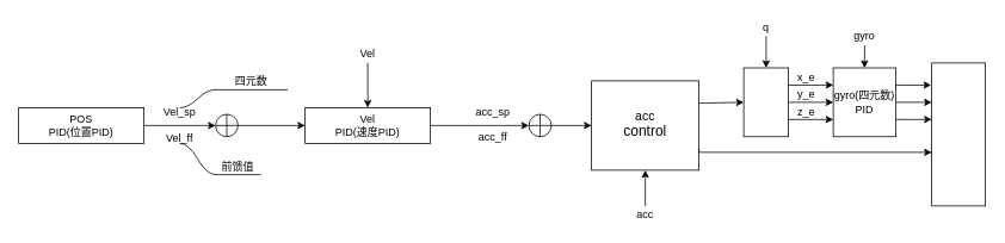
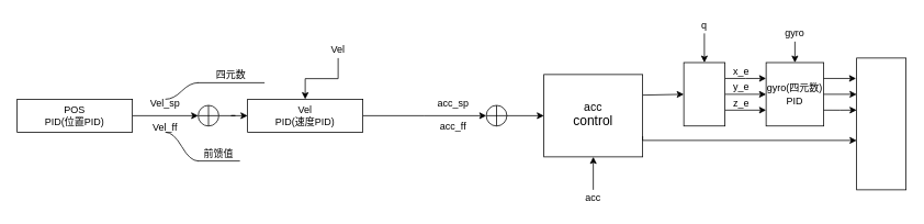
- <mxCell id="5" value="Vel&lt;br&gt;&lt;div&gt;PID(速度PID)&lt;/div&gt;" style="rounded=0;whiteSpace=wrap;html=1;" parent="1" vertex="1"><mxGeometry x="340" y="120" width="140" height="40" as="geometry" /></mxCell>
+ <mxCell id="5" value="Vel&lt;br&gt;&lt;div&gt;PID(速度PID)&lt;/div&gt;" style="rounded=0;whiteSpace=wrap;html=1;" parent="1" vertex="1"><mxGeometry x="300" y="120" width="140" height="40" as="geometry" /></mxCell>
